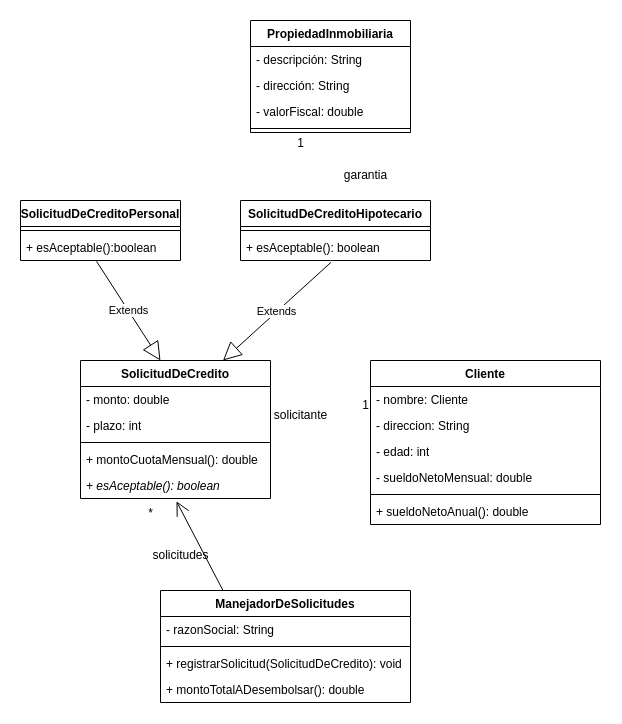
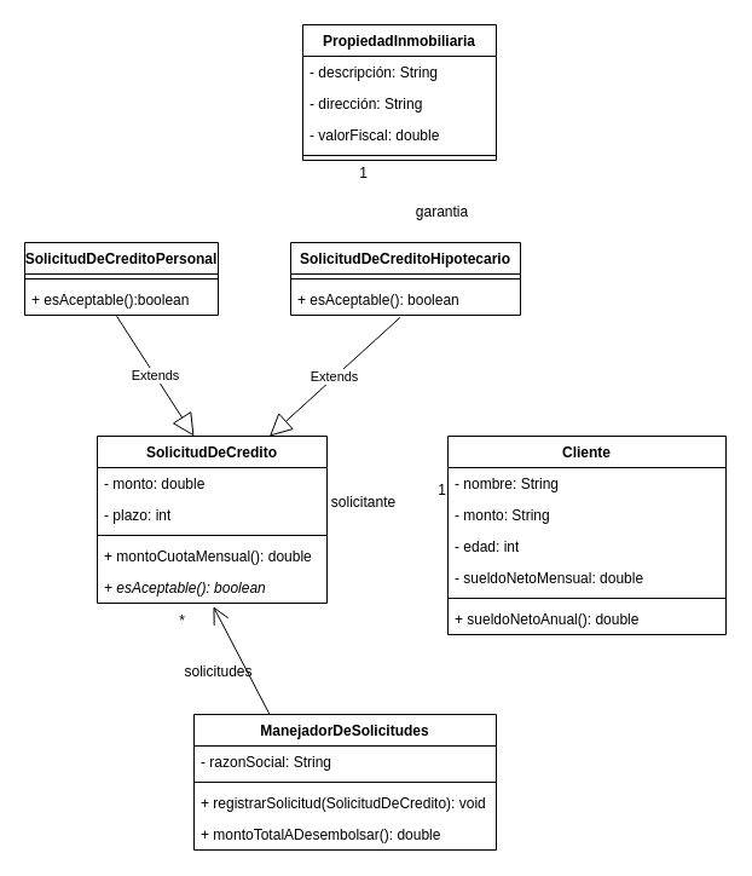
- <mxCell id="3" value="- nombre: Cliente" style="text;strokeColor=none;fillColor=none;align=left;verticalAlign=top;spacingLeft=4;spacingRight=4;overflow=hidden;rotatable=0;points=[[0,0.5],[1,0.5]];portConstraint=eastwest;whiteSpace=wrap;html=1;" parent="2" vertex="1"><mxGeometry y="26" width="230" height="26" as="geometry" /></mxCell>
+ <mxCell id="3" value="- nombre: String" style="text;strokeColor=none;fillColor=none;align=left;verticalAlign=top;spacingLeft=4;spacingRight=4;overflow=hidden;rotatable=0;points=[[0,0.5],[1,0.5]];portConstraint=eastwest;whiteSpace=wrap;html=1;" parent="2" vertex="1"><mxGeometry y="26" width="230" height="26" as="geometry" /></mxCell>
- <mxCell id="4" value="- direccion: String" style="text;strokeColor=none;fillColor=none;align=left;verticalAlign=top;spacingLeft=4;spacingRight=4;overflow=hidden;rotatable=0;points=[[0,0.5],[1,0.5]];portConstraint=eastwest;whiteSpace=wrap;html=1;" parent="2" vertex="1"><mxGeometry y="52" width="230" height="26" as="geometry" /></mxCell>
+ <mxCell id="4" value="- monto: String" style="text;strokeColor=none;fillColor=none;align=left;verticalAlign=top;spacingLeft=4;spacingRight=4;overflow=hidden;rotatable=0;points=[[0,0.5],[1,0.5]];portConstraint=eastwest;whiteSpace=wrap;html=1;" parent="2" vertex="1"><mxGeometry y="52" width="230" height="26" as="geometry" /></mxCell>
